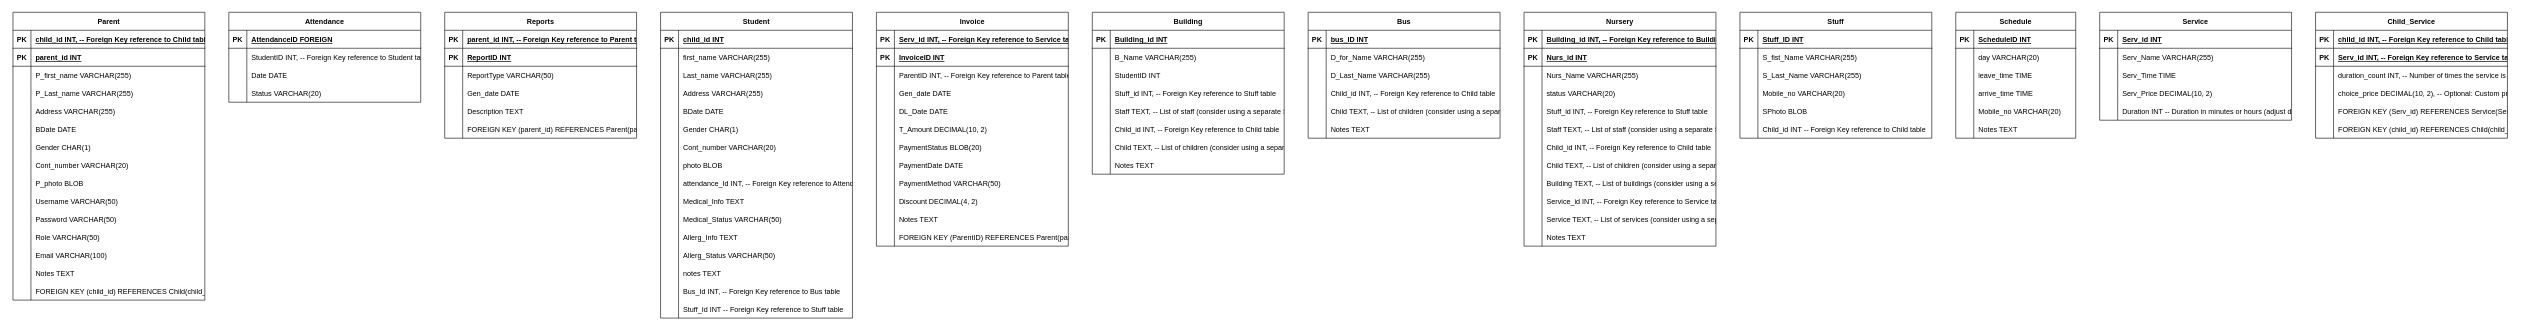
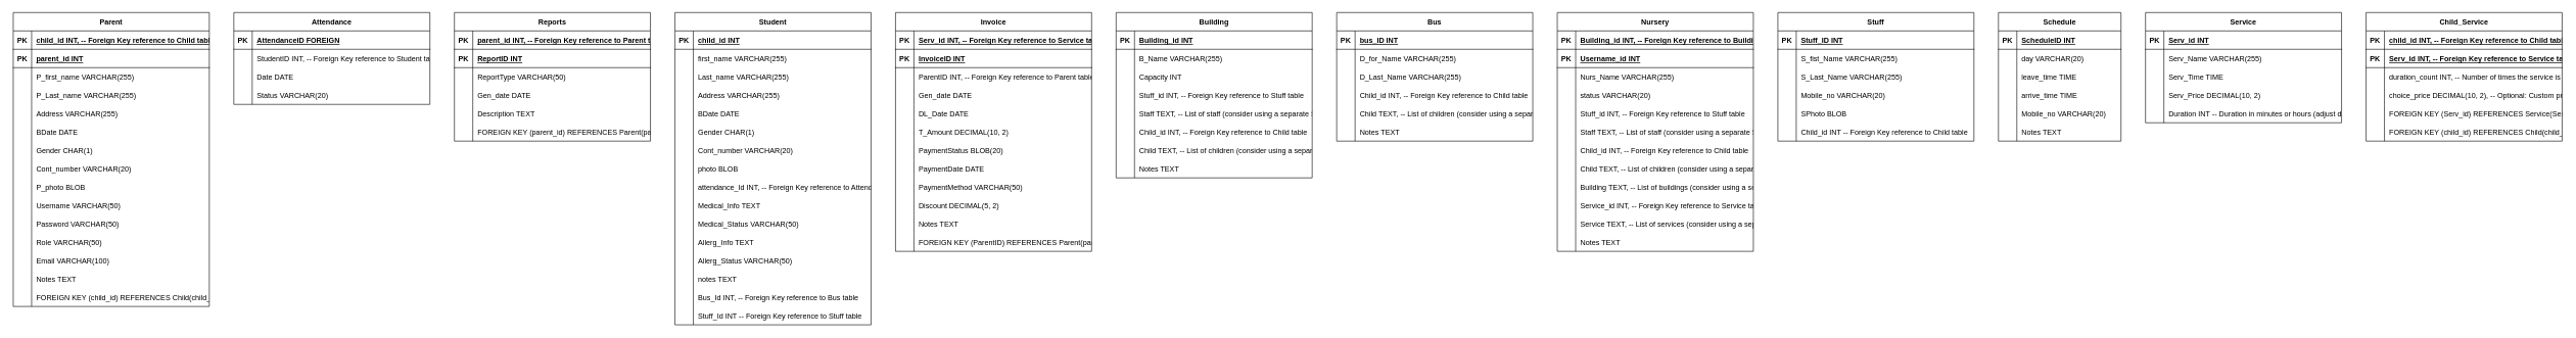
- <mxCell id="216" value="Nurs_id INT " style="shape=partialRectangle;overflow=hidden;connectable=0;fillColor=none;align=left;strokeColor=inherit;top=0;left=0;bottom=0;right=0;spacingLeft=6;fontStyle=5;" vertex="1" parent="214"><mxGeometry x="30" width="290" height="30" as="geometry"><mxRectangle width="290" height="30" as="alternateBounds" /></mxGeometry></mxCell>
+ <mxCell id="216" value="Username_id INT " style="shape=partialRectangle;overflow=hidden;connectable=0;fillColor=none;align=left;strokeColor=inherit;top=0;left=0;bottom=0;right=0;spacingLeft=6;fontStyle=5;" vertex="1" parent="214"><mxGeometry x="30" width="290" height="30" as="geometry"><mxRectangle width="290" height="30" as="alternateBounds" /></mxGeometry></mxCell>
- <mxCell id="175" value="StudentID INT" style="shape=partialRectangle;overflow=hidden;connectable=0;fillColor=none;align=left;strokeColor=inherit;top=0;left=0;bottom=0;right=0;spacingLeft=6;" vertex="1" parent="173"><mxGeometry x="30" width="290" height="30" as="geometry"><mxRectangle width="290" height="30" as="alternateBounds" /></mxGeometry></mxCell>
+ <mxCell id="175" value="Capacity INT" style="shape=partialRectangle;overflow=hidden;connectable=0;fillColor=none;align=left;strokeColor=inherit;top=0;left=0;bottom=0;right=0;spacingLeft=6;" vertex="1" parent="173"><mxGeometry x="30" width="290" height="30" as="geometry"><mxRectangle width="290" height="30" as="alternateBounds" /></mxGeometry></mxCell>
- <mxCell id="159" value="Discount DECIMAL(4, 2)" style="shape=partialRectangle;overflow=hidden;connectable=0;fillColor=none;align=left;strokeColor=inherit;top=0;left=0;bottom=0;right=0;spacingLeft=6;" vertex="1" parent="157"><mxGeometry x="30" width="290" height="30" as="geometry"><mxRectangle width="290" height="30" as="alternateBounds" /></mxGeometry></mxCell>
+ <mxCell id="159" value="Discount DECIMAL(5, 2)" style="shape=partialRectangle;overflow=hidden;connectable=0;fillColor=none;align=left;strokeColor=inherit;top=0;left=0;bottom=0;right=0;spacingLeft=6;" vertex="1" parent="157"><mxGeometry x="30" width="290" height="30" as="geometry"><mxRectangle width="290" height="30" as="alternateBounds" /></mxGeometry></mxCell>
